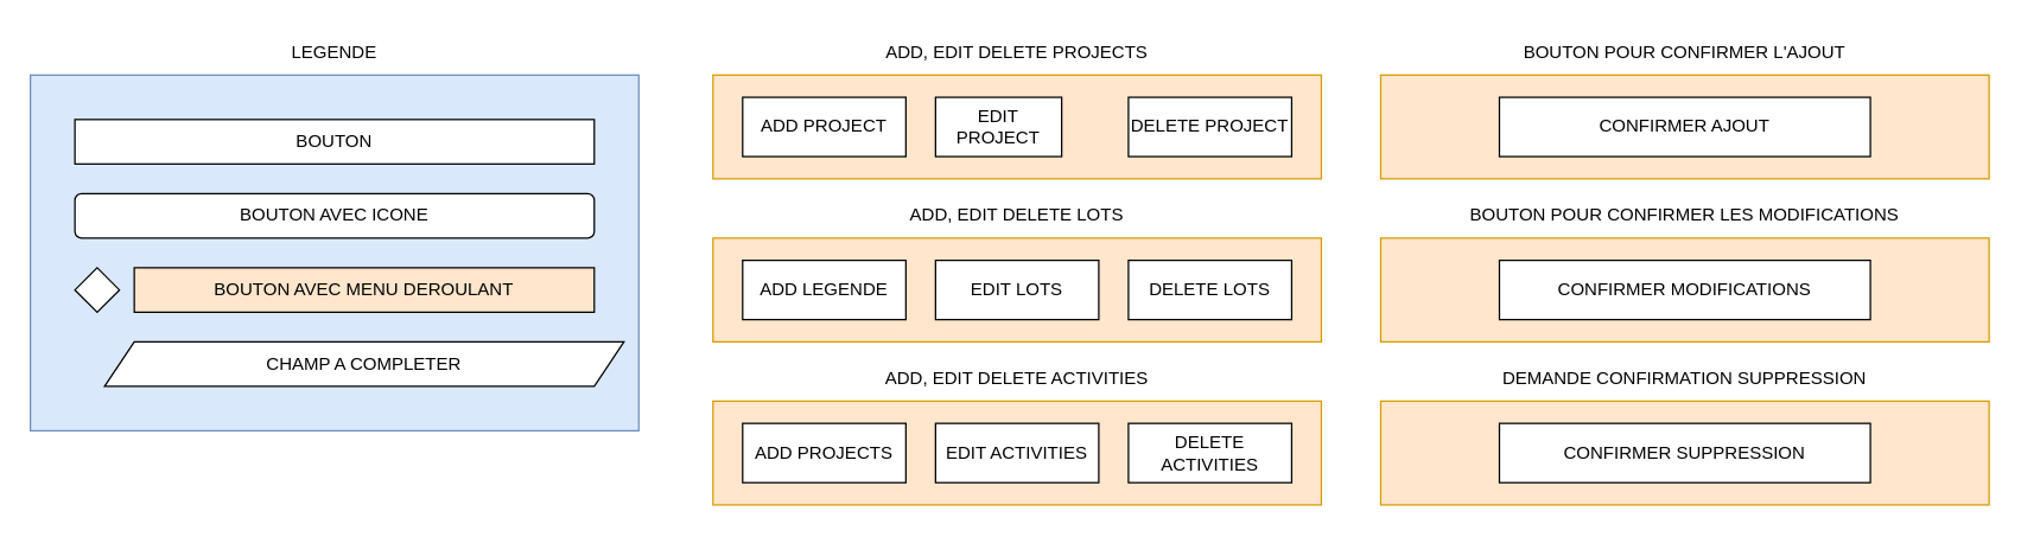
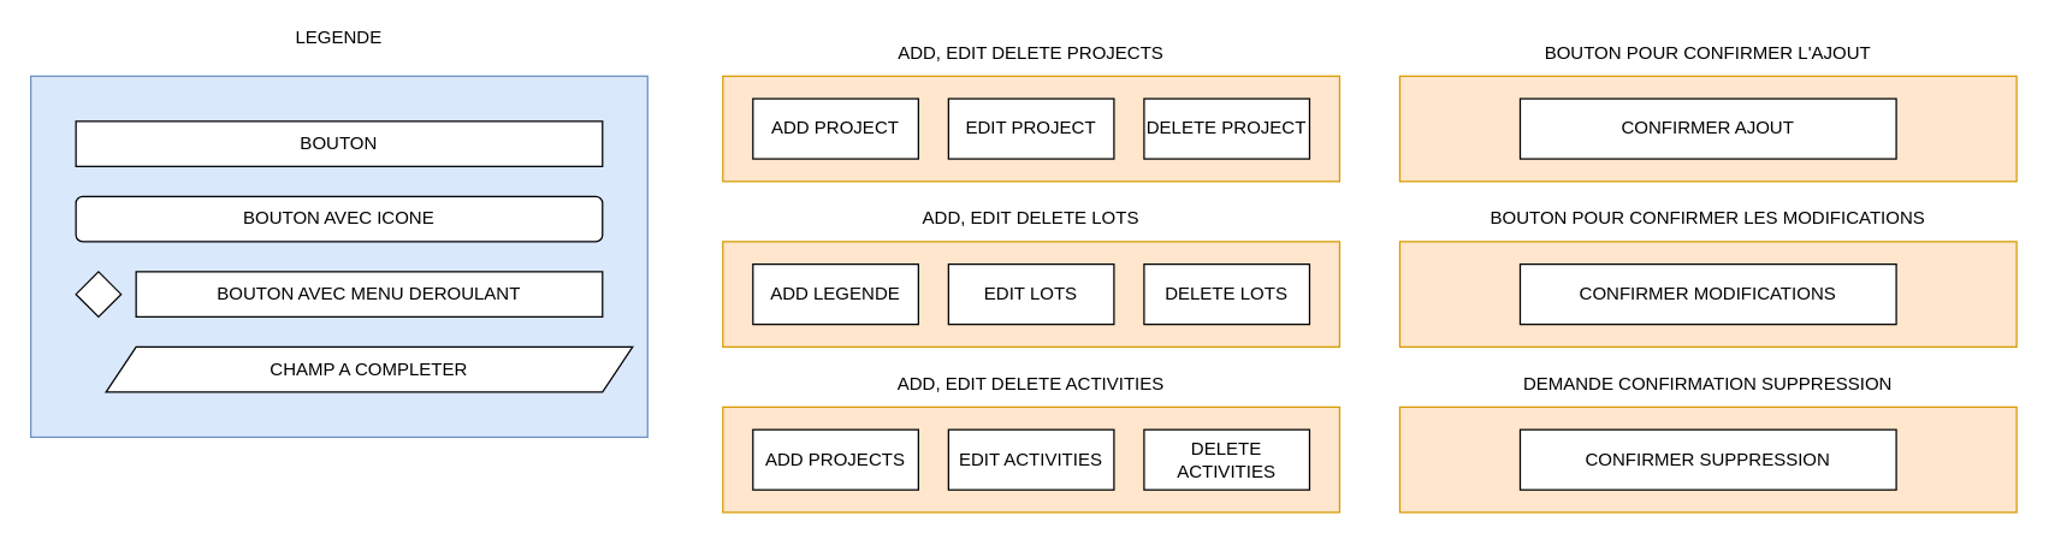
- <mxCell id="38" value="LEGENDE" style="text;html=1;align=center;verticalAlign=middle;whiteSpace=wrap;rounded=0;" parent="1" vertex="1"><mxGeometry x="20" y="20" width="410" height="30" as="geometry" /></mxCell>
+ <mxCell id="38" value="LEGENDE" style="text;html=1;align=center;verticalAlign=middle;whiteSpace=wrap;rounded=0;" parent="1" vertex="1"><mxGeometry x="20" y="10" width="410" height="30" as="geometry" /></mxCell>
- <mxCell id="5" value="EDIT PROJECT" style="rounded=0;whiteSpace=wrap;html=1;" parent="2" vertex="1"><mxGeometry x="150" y="45" width="85" height="40" as="geometry" /></mxCell>
+ <mxCell id="5" value="EDIT PROJECT" style="rounded=0;whiteSpace=wrap;html=1;" parent="2" vertex="1"><mxGeometry x="150" y="45" width="110" height="40" as="geometry" /></mxCell>
- <mxCell id="36" value="BOUTON AVEC MENU DEROULANT" style="rounded=0;whiteSpace=wrap;html=1;fillColor=#ffe6cc;" parent="1" vertex="1"><mxGeometry x="90" y="180" width="310" height="30" as="geometry" /></mxCell>
+ <mxCell id="36" value="BOUTON AVEC MENU DEROULANT" style="rounded=0;whiteSpace=wrap;html=1;" parent="1" vertex="1"><mxGeometry x="90" y="180" width="310" height="30" as="geometry" /></mxCell>
